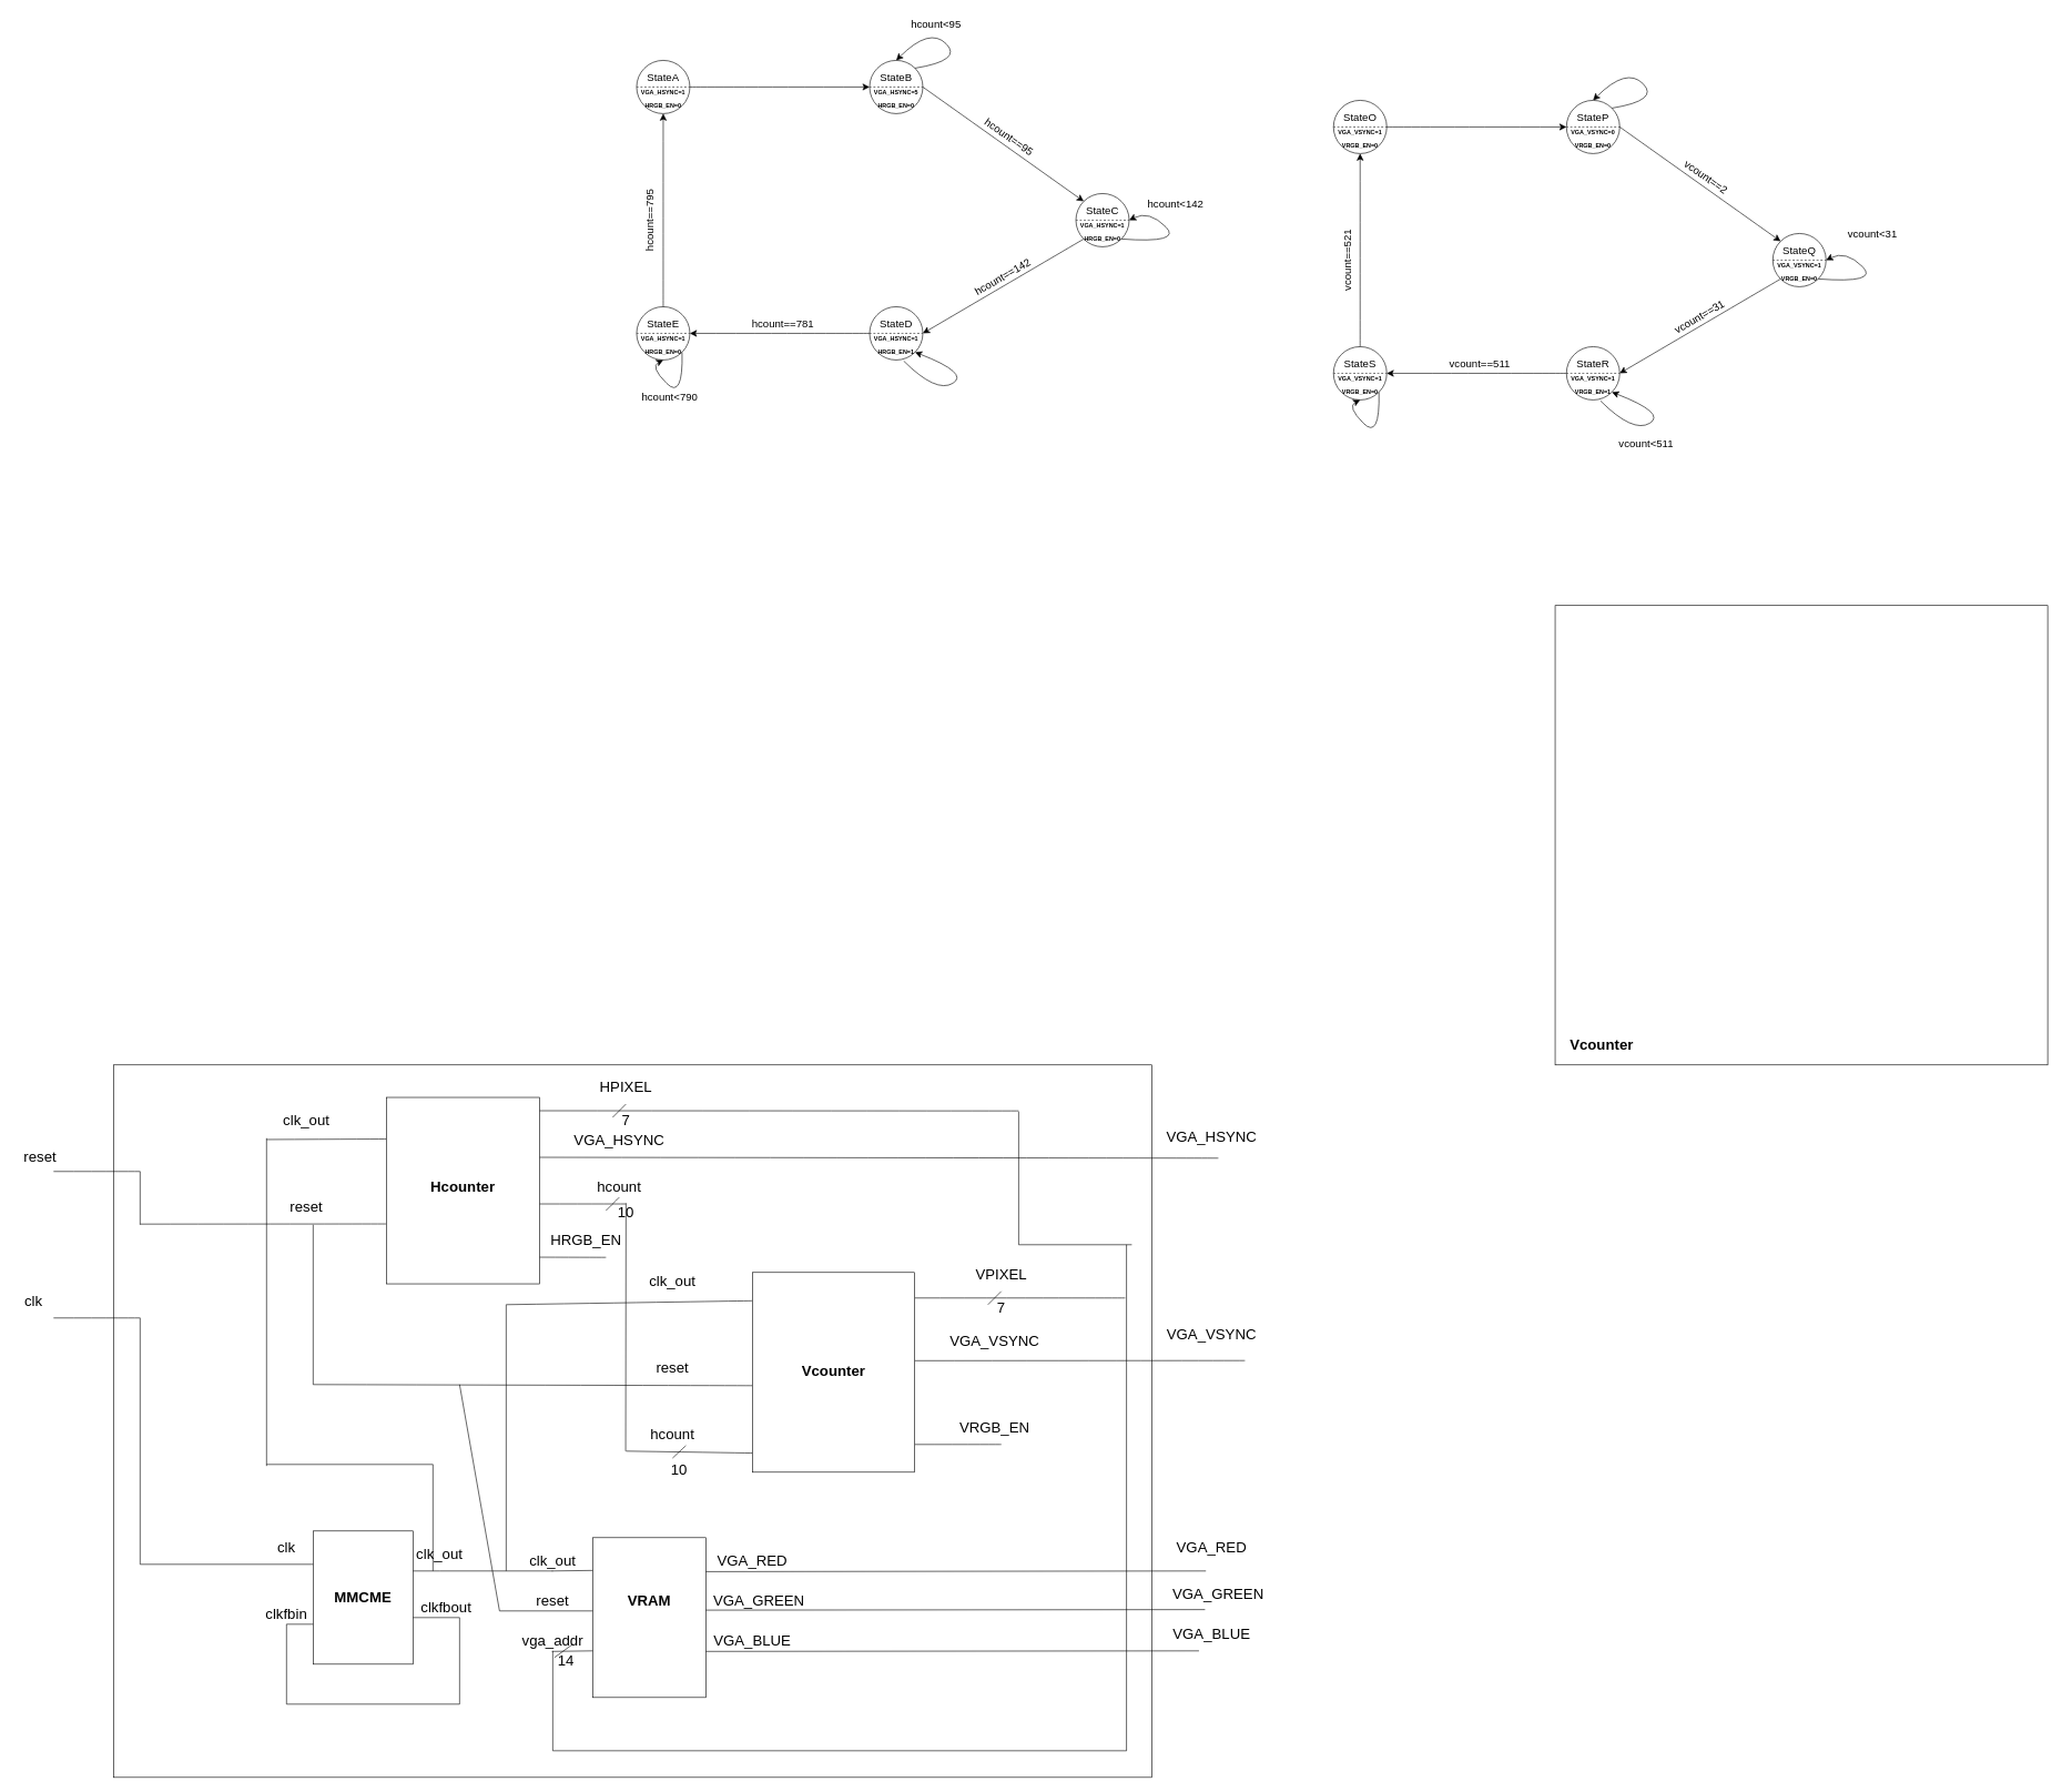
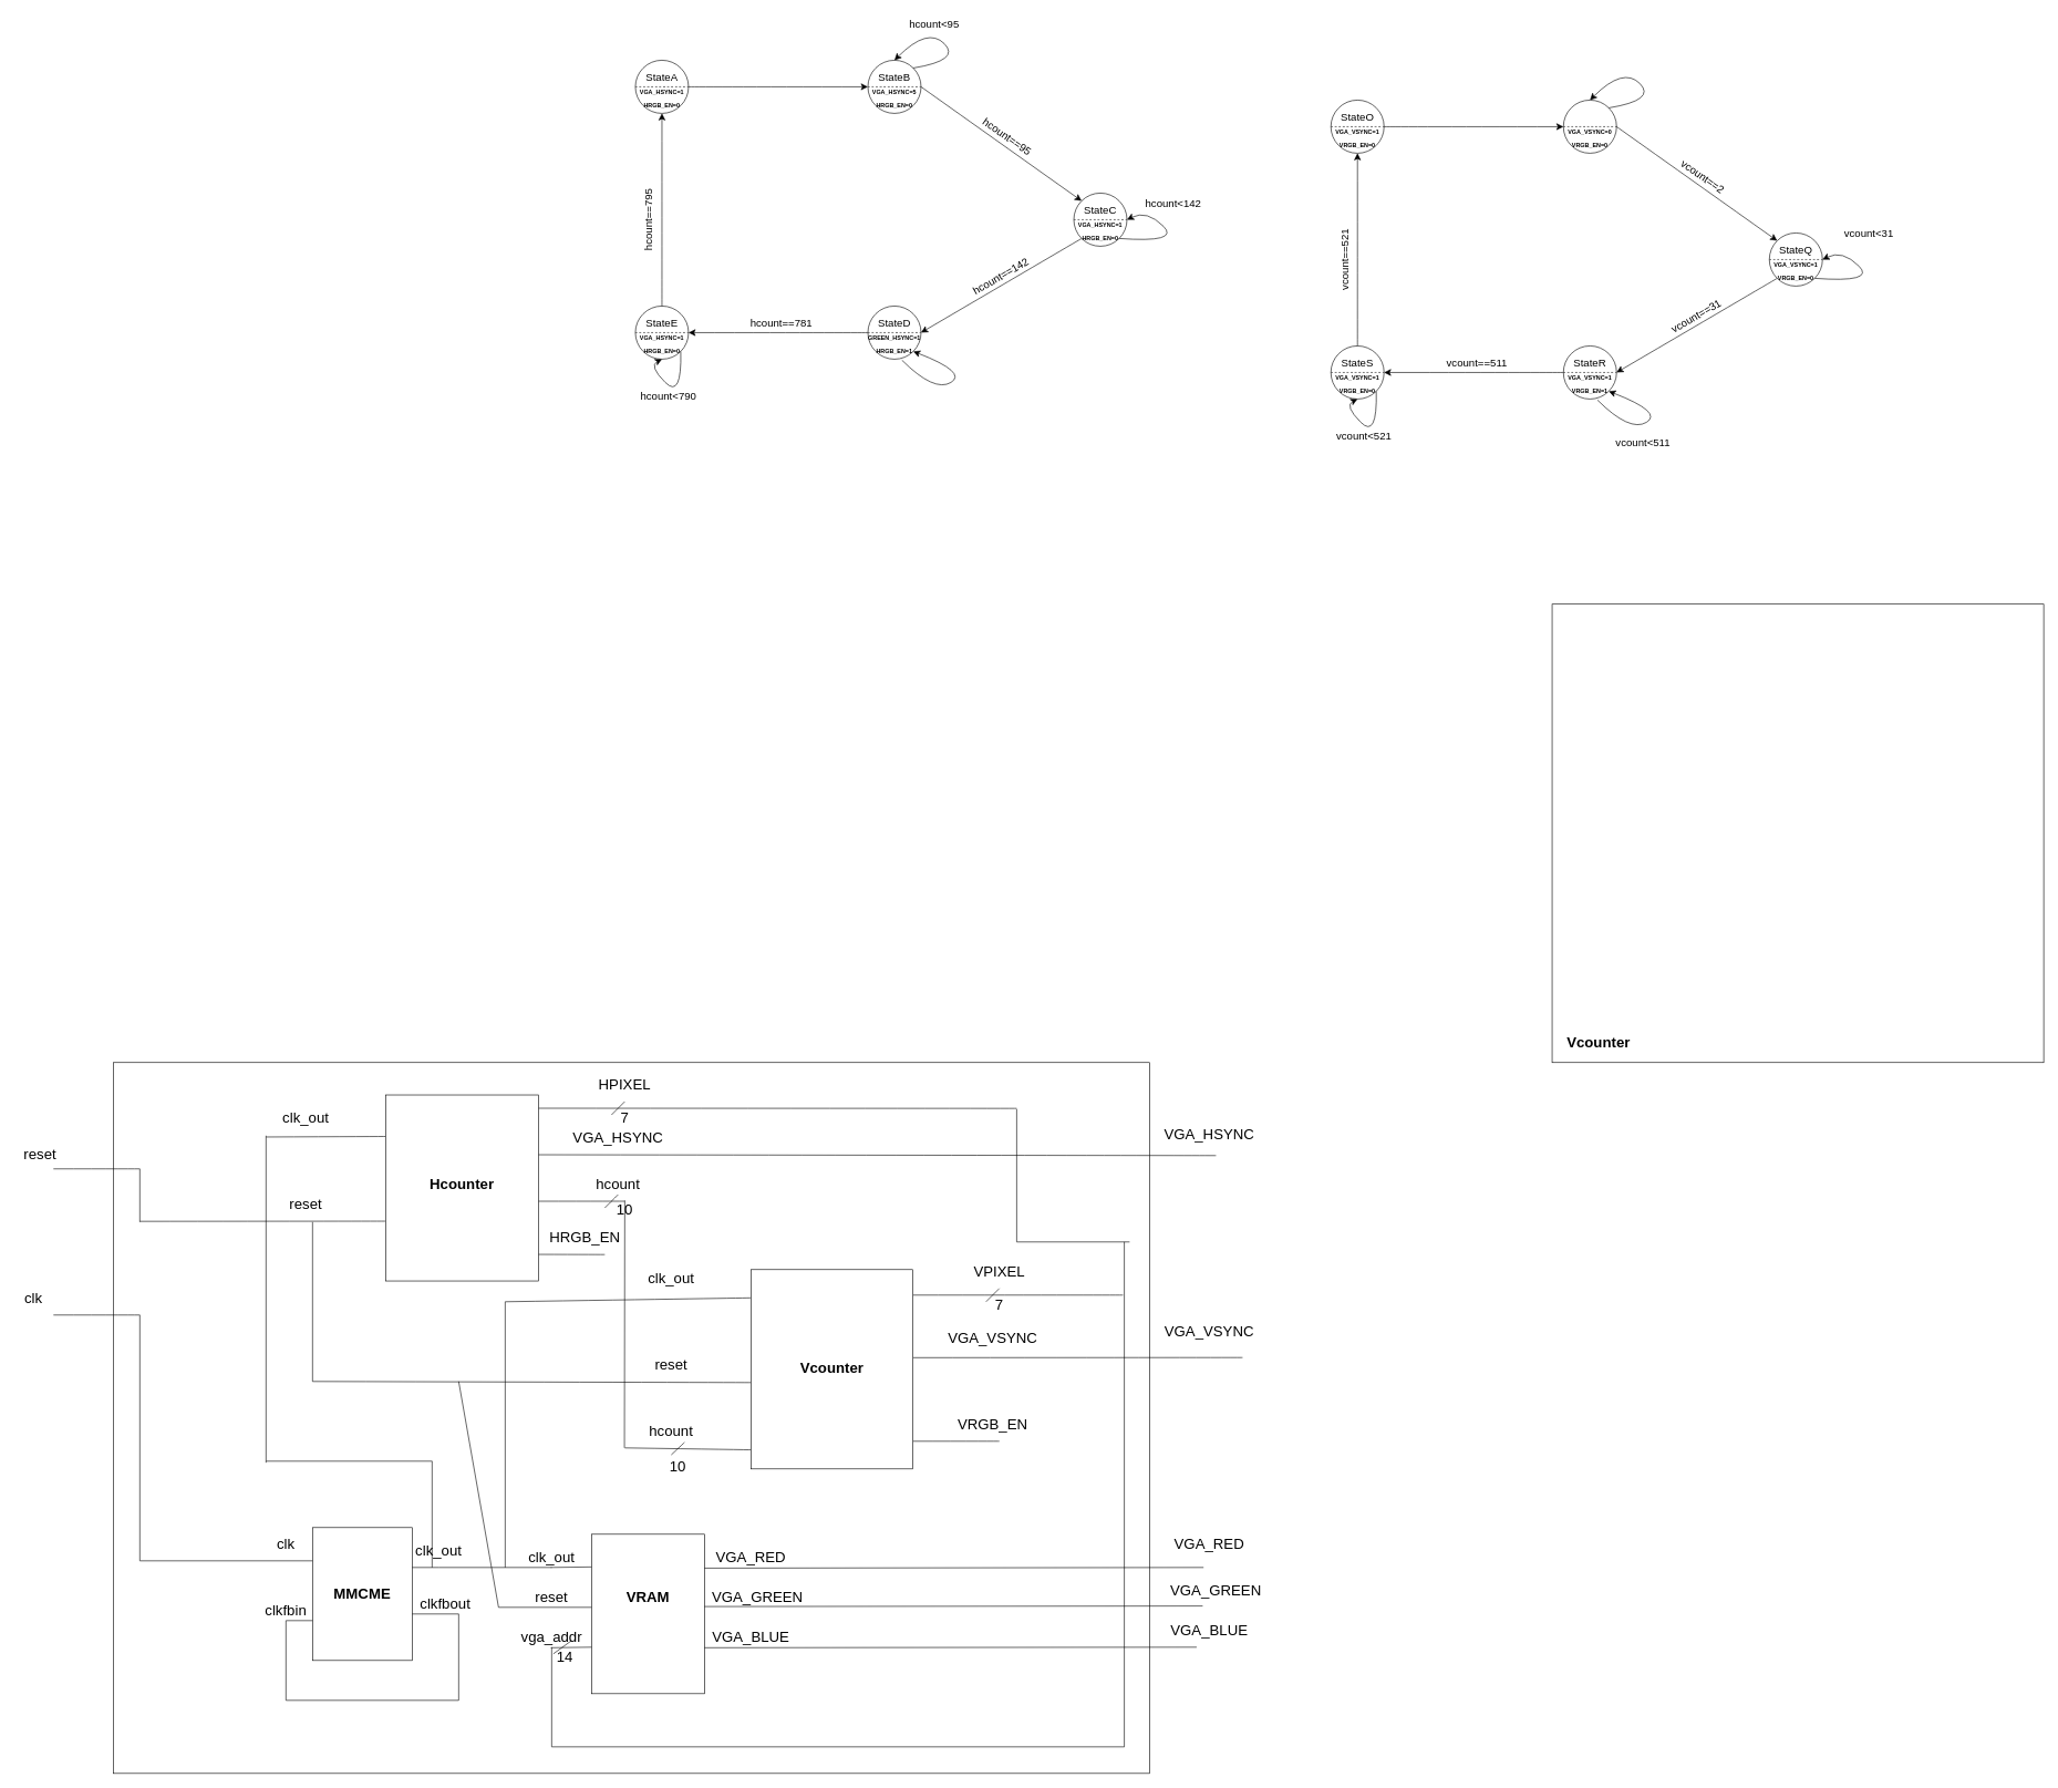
- <mxCell id="82" value="StateP" style="text;html=1;strokeColor=none;fillColor=none;align=center;verticalAlign=middle;whiteSpace=wrap;rounded=0;fontSize=16;" vertex="1" parent="1"><mxGeometry x="2363" y="160" width="60" height="30" as="geometry" /></mxCell>
- <mxCell id="30" value="&lt;font style=&quot;font-size: 9px;&quot;&gt;&lt;b&gt;VGA_HSYNC=1&lt;br&gt;HRGB_EN=1&lt;/b&gt;&lt;/font&gt;" style="text;html=1;strokeColor=none;fillColor=none;align=center;verticalAlign=middle;whiteSpace=wrap;rounded=0;fontSize=16;" vertex="1" parent="1"><mxGeometry x="1316" y="500" width="60" height="30" as="geometry" /></mxCell>
+ <mxCell id="30" value="&lt;font style=&quot;font-size: 9px;&quot;&gt;&lt;b&gt;GREEN_HSYNC=1&lt;br&gt;HRGB_EN=1&lt;/b&gt;&lt;/font&gt;" style="text;html=1;strokeColor=none;fillColor=none;align=center;verticalAlign=middle;whiteSpace=wrap;rounded=0;fontSize=16;" vertex="1" parent="1"><mxGeometry x="1316" y="500" width="60" height="30" as="geometry" /></mxCell>
+ <mxCell id="110" value="vcount&amp;lt;521" style="text;html=1;strokeColor=none;fillColor=none;align=center;verticalAlign=middle;whiteSpace=wrap;rounded=0;fontSize=16;" vertex="1" parent="1"><mxGeometry x="2023" y="640" width="60" height="30" as="geometry" /></mxCell>
